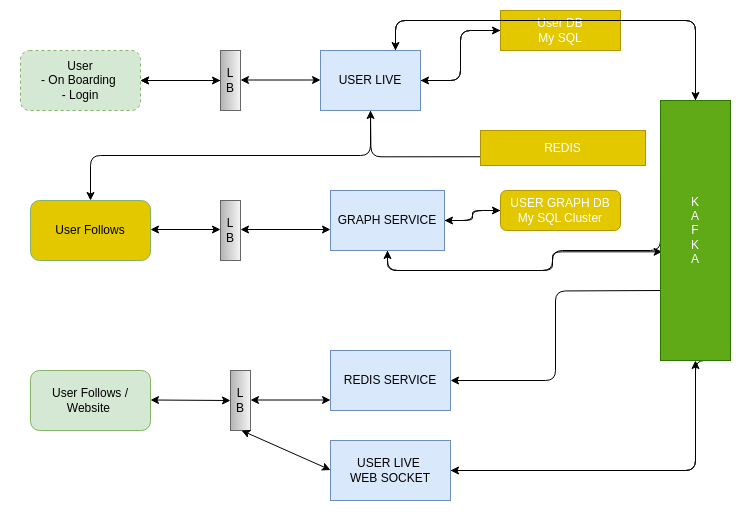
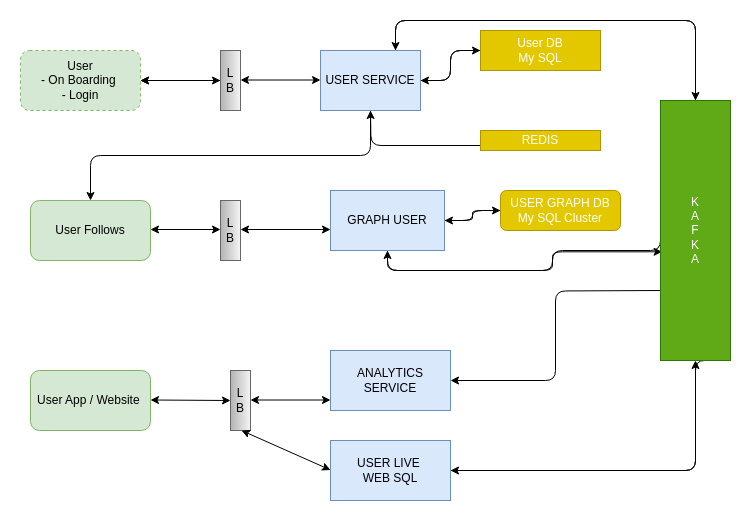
- <mxCell id="18" value="User DB&lt;br&gt;My SQL" style="rounded=0;whiteSpace=wrap;html=1;sketch=0;fillColor=#e3c800;strokeColor=#B09500;fontColor=#ffffff;" vertex="1" parent="1"><mxGeometry x="500" y="10" width="120" height="40" as="geometry" /></mxCell>
+ <mxCell id="18" value="User DB&lt;br&gt;My SQL" style="rounded=0;whiteSpace=wrap;html=1;sketch=0;fillColor=#e3c800;strokeColor=#B09500;fontColor=#ffffff;" vertex="1" parent="1"><mxGeometry x="480" y="30" width="120" height="40" as="geometry" /></mxCell>
- <mxCell id="12" value="USER LIVE" style="rounded=0;whiteSpace=wrap;html=1;sketch=0;fillColor=#dae8fc;strokeColor=#6c8ebf;" vertex="1" parent="1"><mxGeometry x="320" y="50" width="100" height="60" as="geometry" /></mxCell>
+ <mxCell id="12" value="USER SERVICE" style="rounded=0;whiteSpace=wrap;html=1;sketch=0;fillColor=#dae8fc;strokeColor=#6c8ebf;" vertex="1" parent="1"><mxGeometry x="320" y="50" width="100" height="60" as="geometry" /></mxCell>
- <mxCell id="22" value="REDIS" style="rounded=0;whiteSpace=wrap;html=1;sketch=0;fillColor=#e3c800;strokeColor=#B09500;fontColor=#ffffff;" vertex="1" parent="1"><mxGeometry x="480" y="130" width="165" height="35" as="geometry" /></mxCell>
+ <mxCell id="22" value="REDIS" style="rounded=0;whiteSpace=wrap;html=1;sketch=0;fillColor=#e3c800;strokeColor=#B09500;fontColor=#ffffff;" vertex="1" parent="1"><mxGeometry x="480" y="130" width="120" height="20" as="geometry" /></mxCell>
- <mxCell id="15" value="GRAPH SERVICE" style="rounded=0;whiteSpace=wrap;html=1;sketch=0;fillColor=#dae8fc;strokeColor=#6c8ebf;" vertex="1" parent="1"><mxGeometry x="330" y="190" width="114" height="60" as="geometry" /></mxCell>
+ <mxCell id="15" value="GRAPH USER" style="rounded=0;whiteSpace=wrap;html=1;sketch=0;fillColor=#dae8fc;strokeColor=#6c8ebf;" vertex="1" parent="1"><mxGeometry x="330" y="190" width="114" height="60" as="geometry" /></mxCell>
- <mxCell id="3" value="User Follows" style="rounded=1;whiteSpace=wrap;html=1;fillColor=#e3c800;strokeColor=#82b366;" vertex="1" parent="1"><mxGeometry x="30" y="200" width="120" height="60" as="geometry" /></mxCell>
+ <mxCell id="3" value="User Follows" style="rounded=1;whiteSpace=wrap;html=1;fillColor=#d5e8d4;strokeColor=#82b366;" vertex="1" parent="1"><mxGeometry x="30" y="200" width="120" height="60" as="geometry" /></mxCell>
- <mxCell id="16" value="REDIS SERVICE" style="rounded=0;whiteSpace=wrap;html=1;sketch=0;fillColor=#dae8fc;strokeColor=#6c8ebf;" vertex="1" parent="1"><mxGeometry x="330" y="350" width="120" height="60" as="geometry" /></mxCell>
+ <mxCell id="16" value="ANALYTICS SERVICE" style="rounded=0;whiteSpace=wrap;html=1;sketch=0;fillColor=#dae8fc;strokeColor=#6c8ebf;" vertex="1" parent="1"><mxGeometry x="330" y="350" width="120" height="60" as="geometry" /></mxCell>
- <mxCell id="4" value="User Follows / Website&amp;nbsp;" style="rounded=1;whiteSpace=wrap;html=1;fillColor=#d5e8d4;strokeColor=#82b366;" vertex="1" parent="1"><mxGeometry x="30" y="370" width="120" height="60" as="geometry" /></mxCell>
+ <mxCell id="4" value="User App / Website&amp;nbsp;" style="rounded=1;whiteSpace=wrap;html=1;fillColor=#d5e8d4;strokeColor=#82b366;" vertex="1" parent="1"><mxGeometry x="30" y="370" width="120" height="60" as="geometry" /></mxCell>
- <mxCell id="20" value="USER LIVE&amp;nbsp;&lt;br&gt;WEB SOCKET" style="rounded=0;whiteSpace=wrap;html=1;sketch=0;fillColor=#dae8fc;strokeColor=#6c8ebf;" vertex="1" parent="1"><mxGeometry x="330" y="440" width="120" height="60" as="geometry" /></mxCell>
+ <mxCell id="20" value="USER LIVE&amp;nbsp;&lt;br&gt;WEB SQL" style="rounded=0;whiteSpace=wrap;html=1;sketch=0;fillColor=#dae8fc;strokeColor=#6c8ebf;" vertex="1" parent="1"><mxGeometry x="330" y="440" width="120" height="60" as="geometry" /></mxCell>
